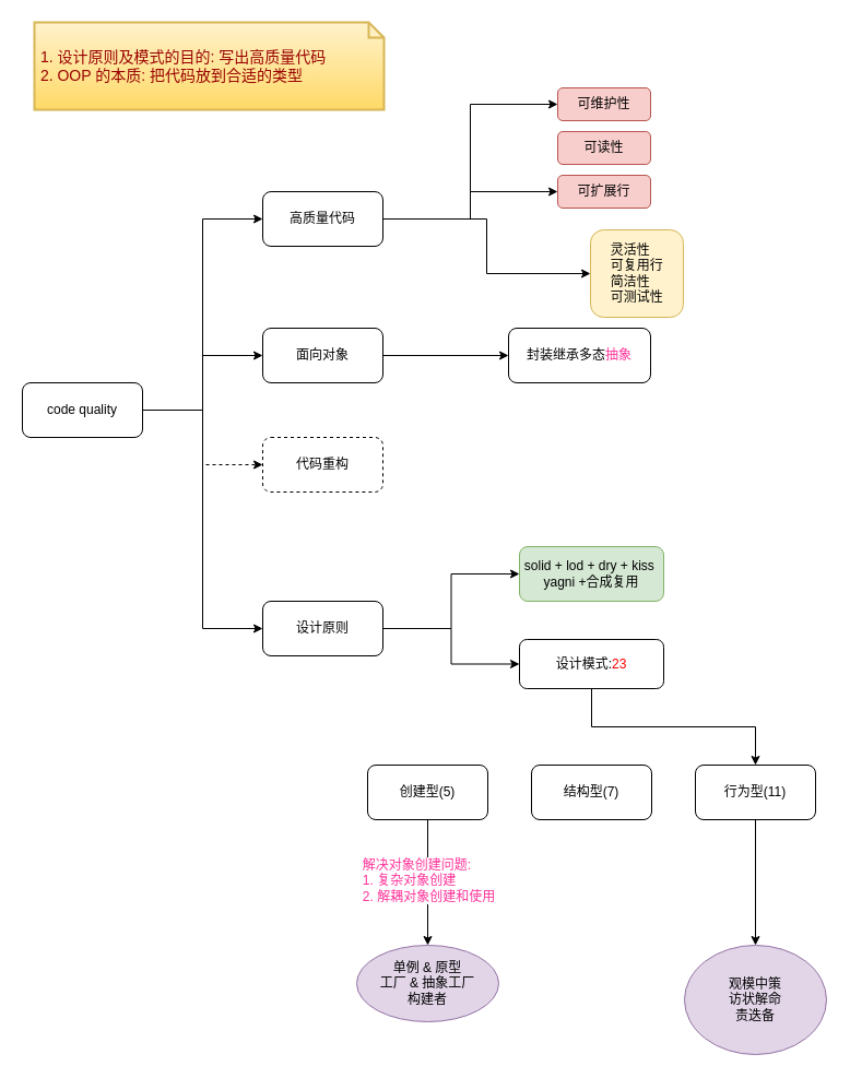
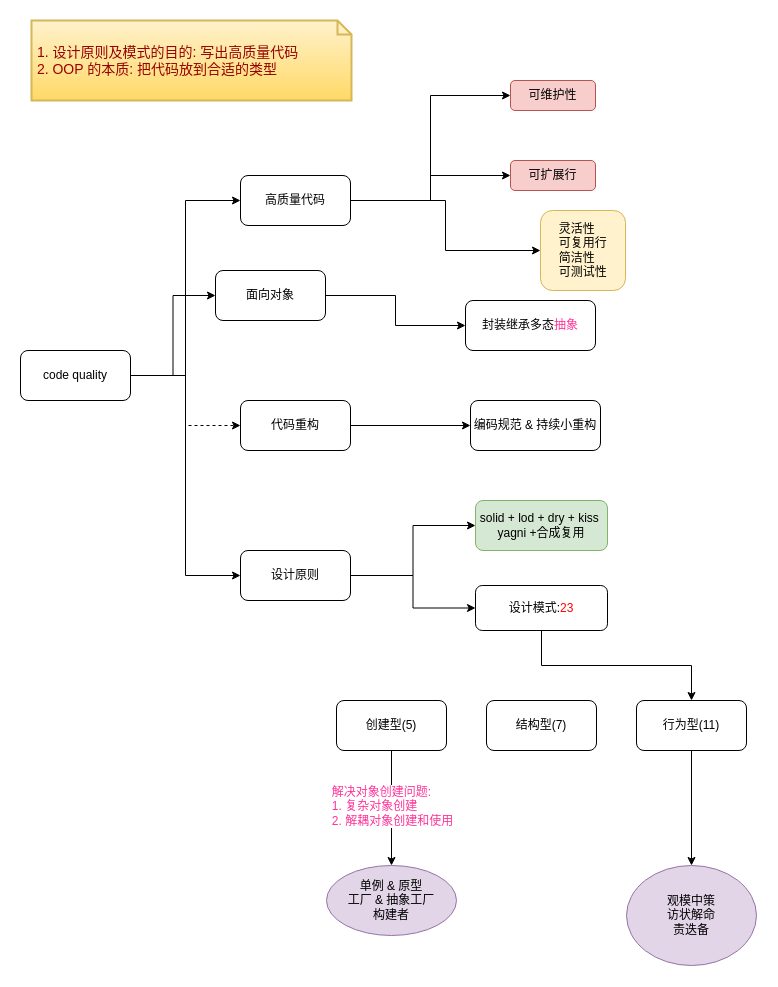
- <mxCell id="12" value="可读性" style="rounded=1;whiteSpace=wrap;html=1;fillColor=#f8cecc;strokeColor=#b85450;" parent="1" vertex="1"><mxGeometry x="510" y="120" width="85" height="30" as="geometry" /></mxCell>
- <mxCell id="15" value="面向对象" style="rounded=1;whiteSpace=wrap;html=1;" parent="1" vertex="1"><mxGeometry x="240" y="300" width="110" height="50" as="geometry" /></mxCell>
+ <mxCell id="15" value="面向对象" style="rounded=1;whiteSpace=wrap;html=1;" parent="1" vertex="1"><mxGeometry x="215" y="270" width="110" height="50" as="geometry" /></mxCell>
- <mxCell id="21" value="代码重构" style="rounded=1;whiteSpace=wrap;html=1;dashed=1;" parent="1" vertex="1"><mxGeometry x="240" y="400" width="110" height="50" as="geometry" /></mxCell>
+ <mxCell id="21" value="代码重构" style="rounded=1;whiteSpace=wrap;html=1;" parent="1" vertex="1"><mxGeometry x="240" y="400" width="110" height="50" as="geometry" /></mxCell>
+ <mxCell id="20" value="" style="edgeStyle=orthogonalEdgeStyle;rounded=0;orthogonalLoop=1;jettySize=auto;html=1;" parent="1" source="21" target="22" edge="1"><mxGeometry relative="1" as="geometry" /></mxCell>
+ <mxCell id="22" value="编码规范 &amp;amp; 持续小重构" style="rounded=1;whiteSpace=wrap;html=1;" parent="1" vertex="1"><mxGeometry x="470" y="400" width="130" height="50" as="geometry" /></mxCell>
